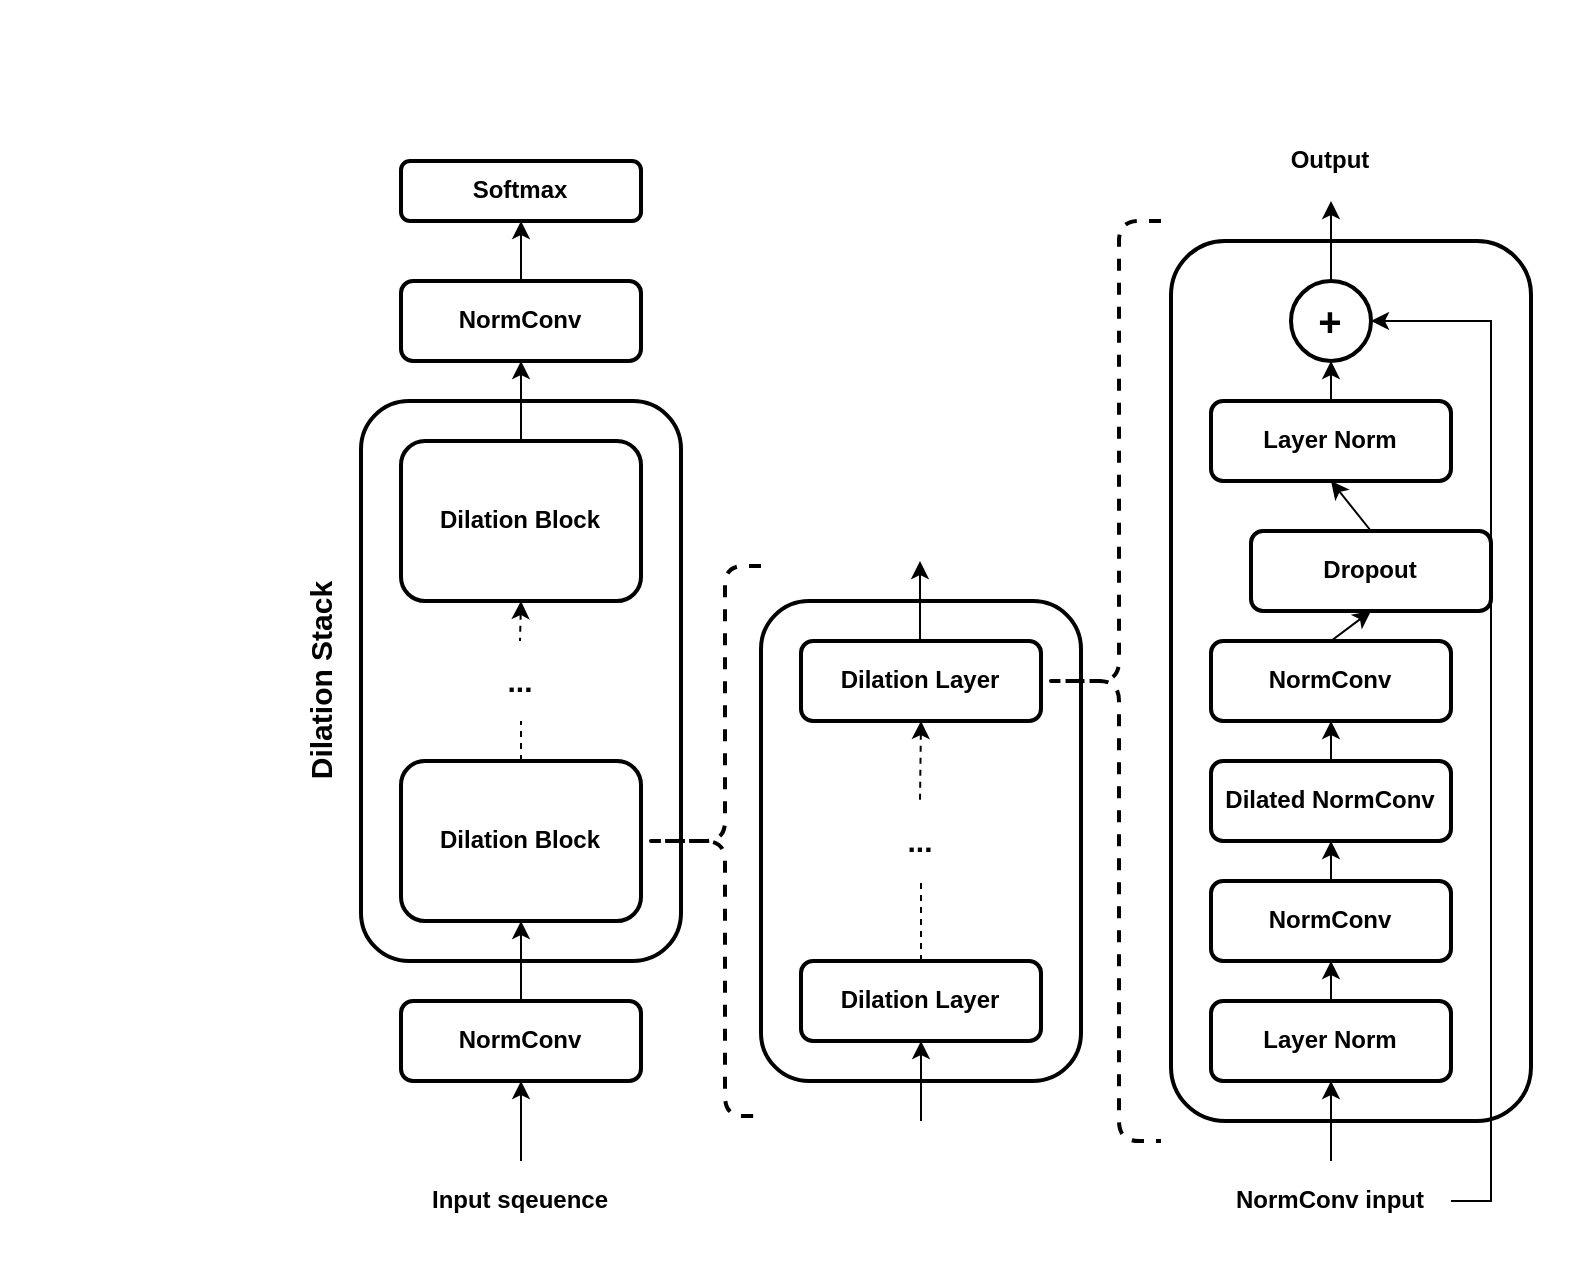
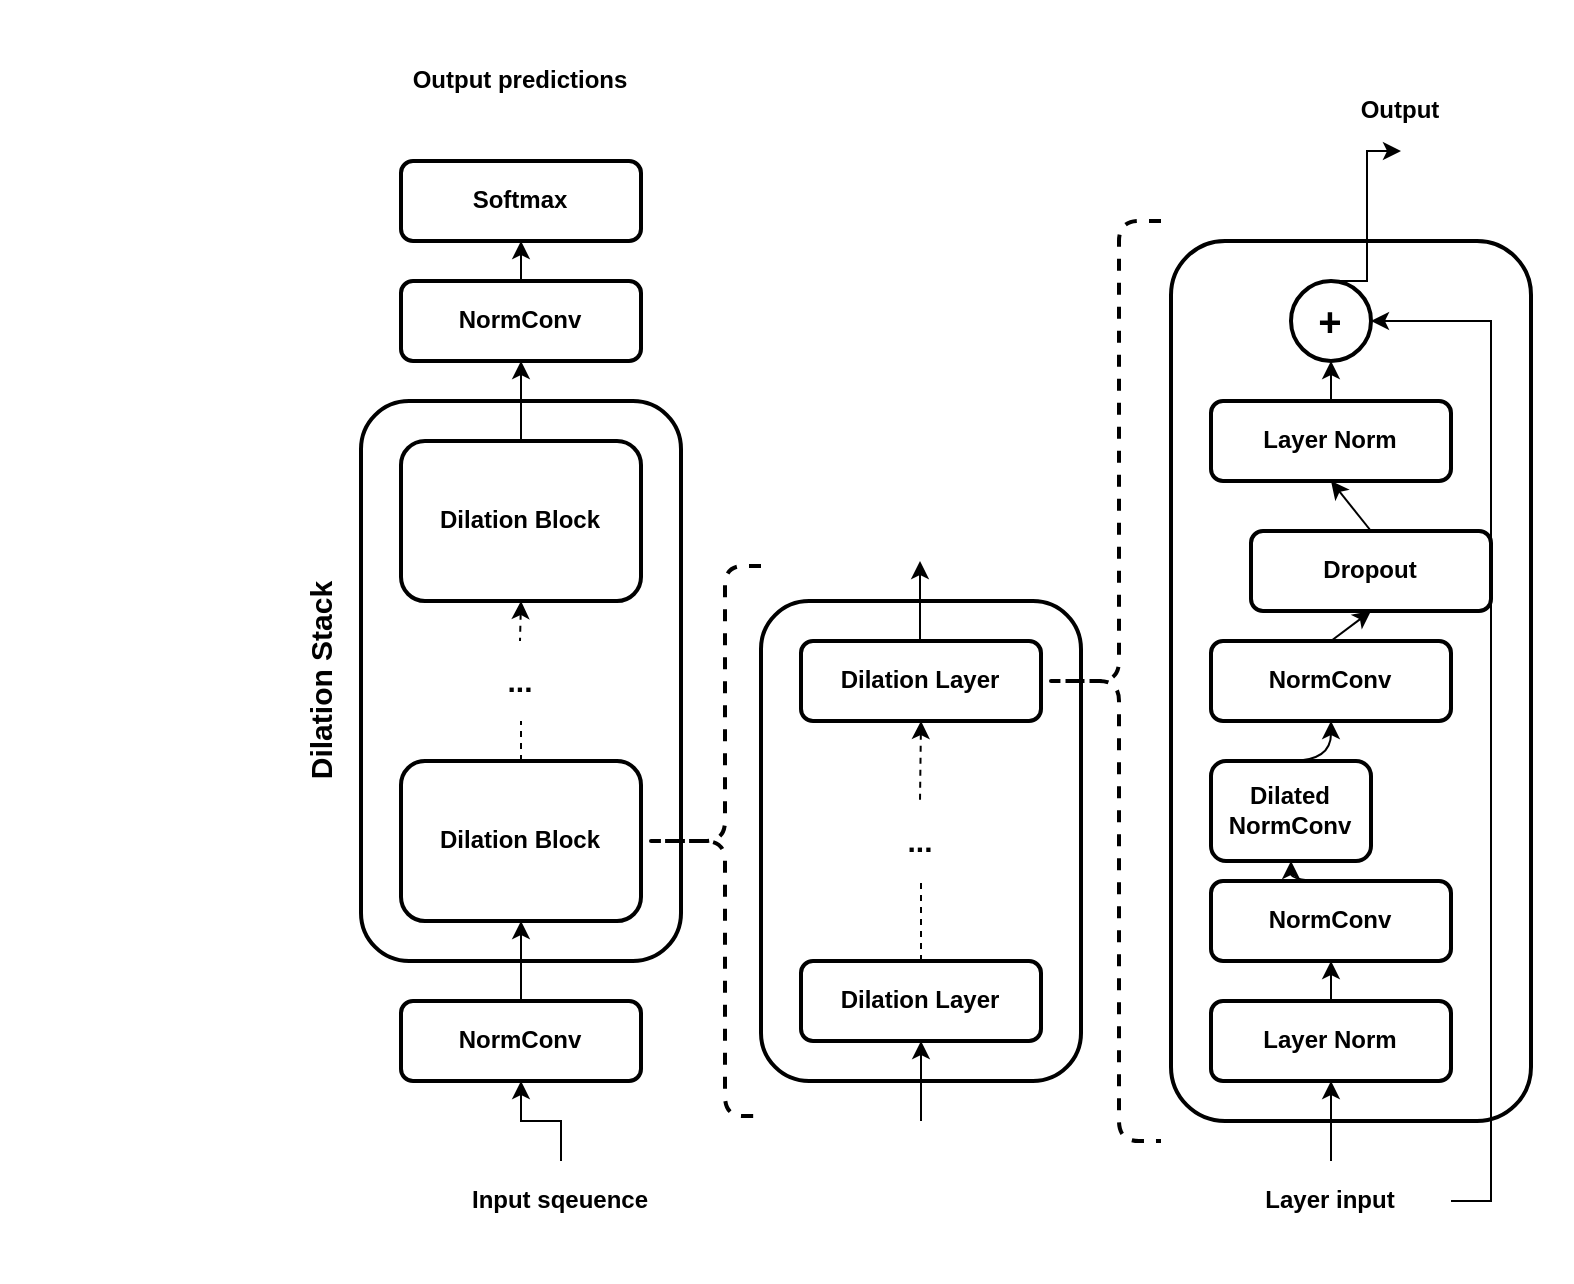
+ <mxCell id="44" value="&lt;b&gt;Output predictions&lt;/b&gt;" style="text;html=1;strokeColor=none;fillColor=none;align=center;verticalAlign=middle;whiteSpace=wrap;rounded=0;dashed=1;" vertex="1" parent="1"><mxGeometry x="200" y="20" width="120" height="40" as="geometry" /></mxCell>
- <mxCell id="37" value="&lt;b&gt;Output&lt;/b&gt;" style="text;html=1;strokeColor=none;fillColor=none;align=center;verticalAlign=middle;whiteSpace=wrap;rounded=0;" vertex="1" parent="1"><mxGeometry x="605" y="60" width="120" height="40" as="geometry" /></mxCell>
+ <mxCell id="37" value="&lt;b&gt;Output&lt;/b&gt;" style="text;html=1;strokeColor=none;fillColor=none;align=center;verticalAlign=middle;whiteSpace=wrap;rounded=0;" vertex="1" parent="1"><mxGeometry x="640" y="35" width="120" height="40" as="geometry" /></mxCell>
- <mxCell id="14" value="&lt;b&gt;Softmax&lt;/b&gt;" style="rounded=1;whiteSpace=wrap;html=1;strokeWidth=2;fillColor=none;" vertex="1" parent="1"><mxGeometry x="200" y="80" width="120" height="30" as="geometry" /></mxCell>
+ <mxCell id="14" value="&lt;b&gt;Softmax&lt;/b&gt;" style="rounded=1;whiteSpace=wrap;html=1;strokeWidth=2;fillColor=none;" vertex="1" parent="1"><mxGeometry x="200" y="80" width="120" height="40" as="geometry" /></mxCell>
- <mxCell id="29" value="&lt;b&gt;Dilated NormConv&lt;/b&gt;" style="rounded=1;whiteSpace=wrap;html=1;strokeWidth=2;fillColor=none;" vertex="1" parent="1"><mxGeometry x="605" y="380" width="120" height="40" as="geometry" /></mxCell>
+ <mxCell id="29" value="&lt;b&gt;Dilated NormConv&lt;/b&gt;" style="rounded=1;whiteSpace=wrap;html=1;strokeWidth=2;fillColor=none;" vertex="1" parent="1"><mxGeometry x="605" y="380" width="80" height="50" as="geometry" /></mxCell>
- <mxCell id="3" value="&lt;b&gt;Input sqeuence&lt;/b&gt;" style="text;html=1;strokeColor=none;fillColor=none;align=center;verticalAlign=middle;whiteSpace=wrap;rounded=0;" vertex="1" parent="1"><mxGeometry x="200" y="580" width="120" height="40" as="geometry" /></mxCell>
+ <mxCell id="3" value="&lt;b&gt;Input sqeuence&lt;/b&gt;" style="text;html=1;strokeColor=none;fillColor=none;align=center;verticalAlign=middle;whiteSpace=wrap;rounded=0;" vertex="1" parent="1"><mxGeometry x="220" y="580" width="120" height="40" as="geometry" /></mxCell>
- <mxCell id="36" value="&lt;b&gt;NormConv input&lt;/b&gt;" style="text;html=1;strokeColor=none;fillColor=none;align=center;verticalAlign=middle;whiteSpace=wrap;rounded=0;" vertex="1" parent="1"><mxGeometry x="605" y="580" width="120" height="40" as="geometry" /></mxCell>
+ <mxCell id="36" value="&lt;b&gt;Layer input&lt;/b&gt;" style="text;html=1;strokeColor=none;fillColor=none;align=center;verticalAlign=middle;whiteSpace=wrap;rounded=0;" vertex="1" parent="1"><mxGeometry x="605" y="580" width="120" height="40" as="geometry" /></mxCell>
